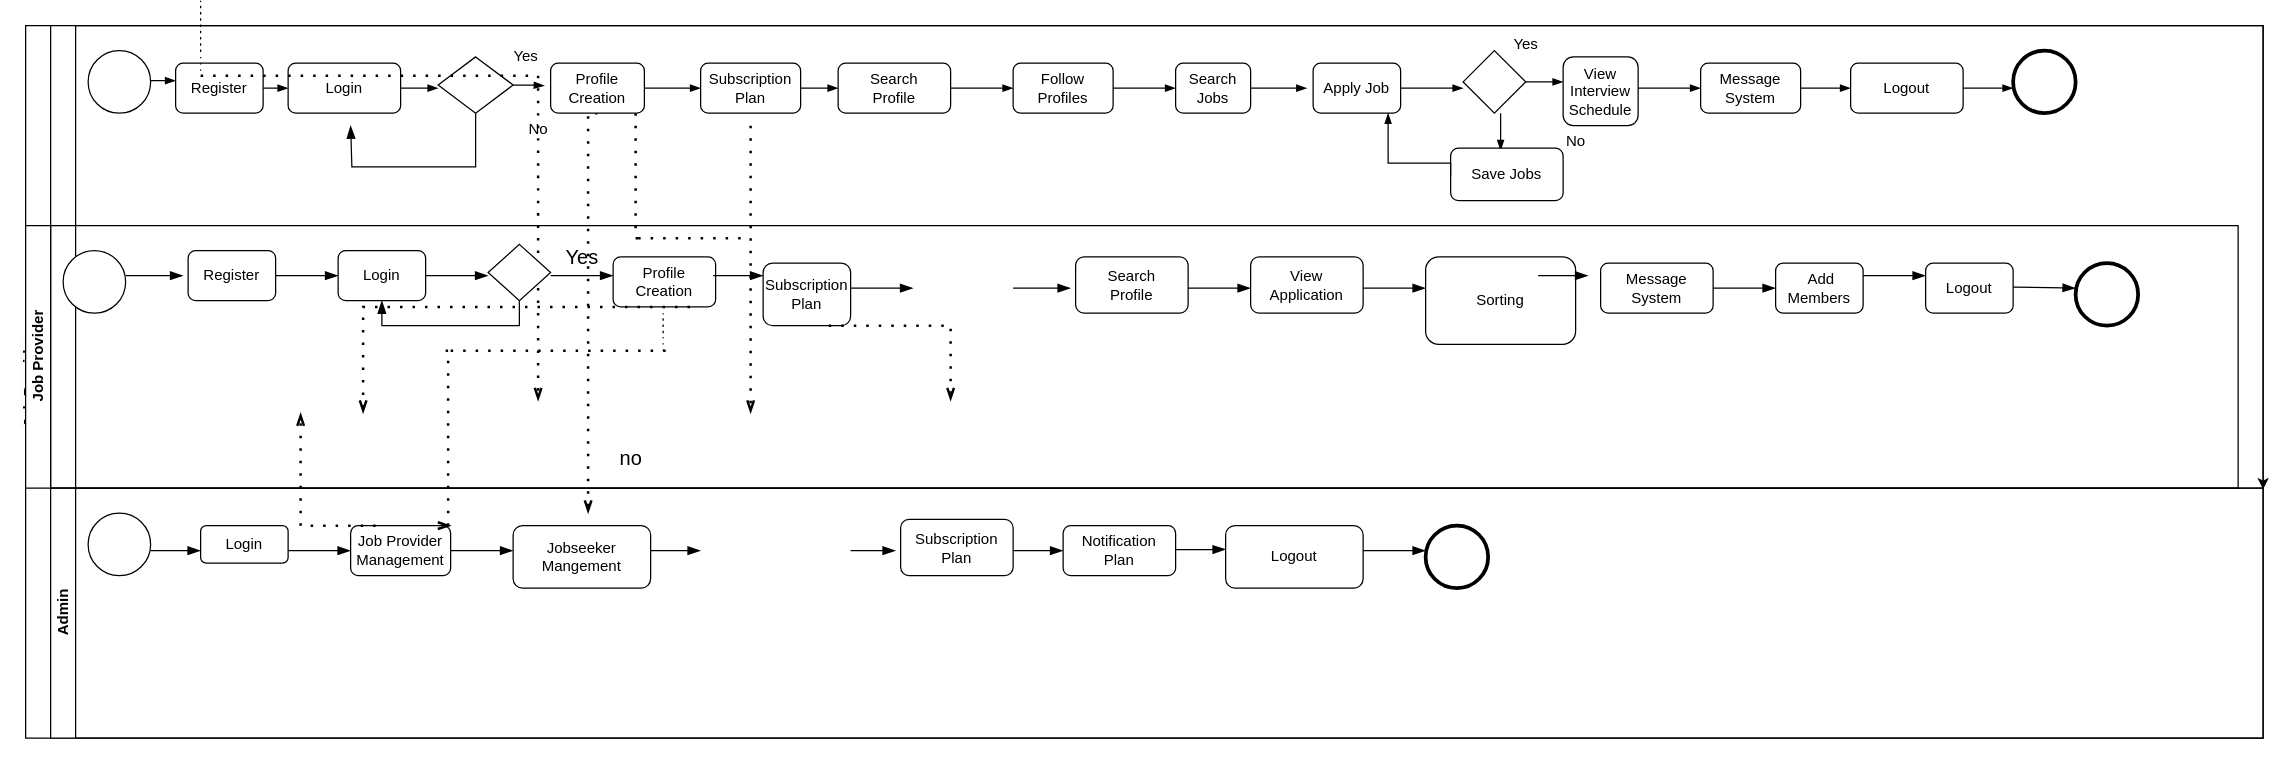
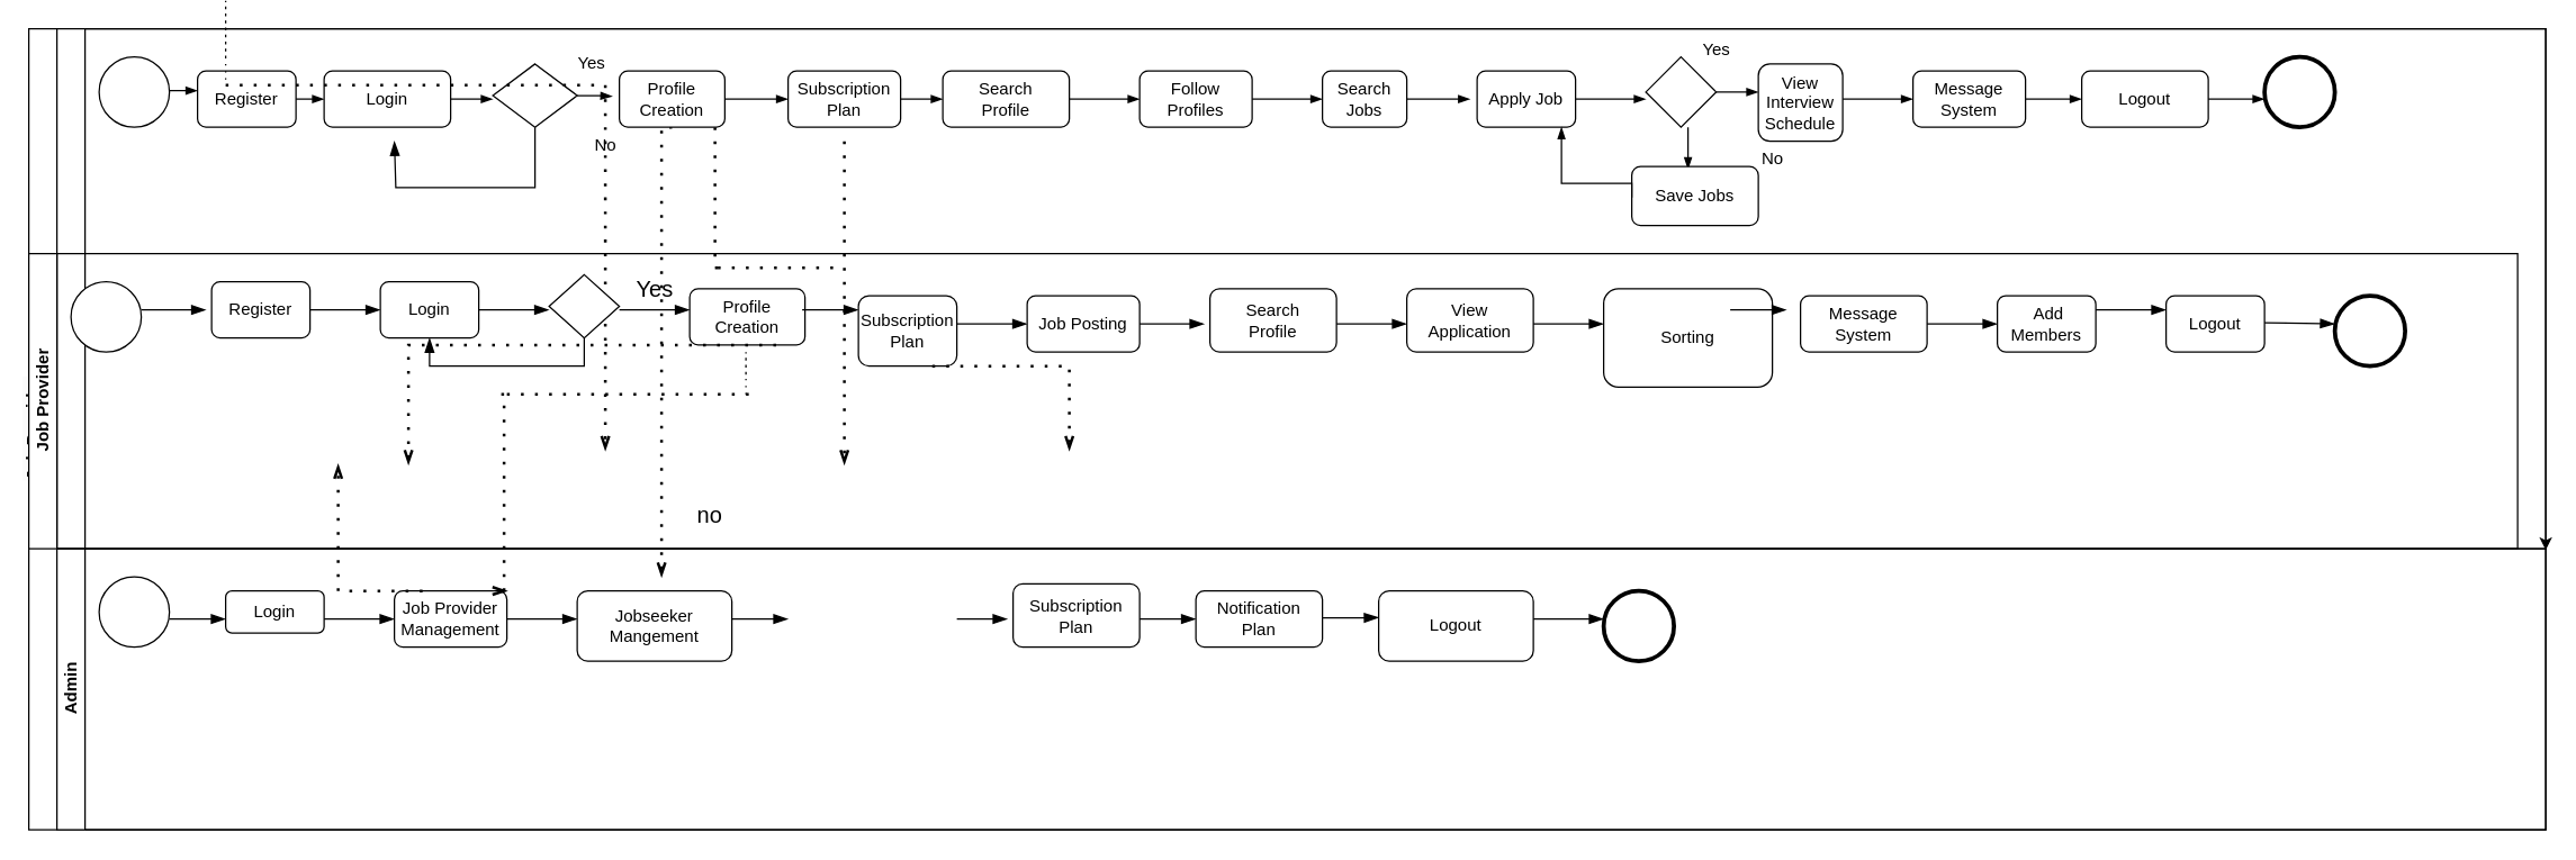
+ <mxCell id="86" value="Job Posting" style="rounded=1;whiteSpace=wrap;html=1;" vertex="1" parent="73"><mxGeometry x="630" y="15" width="80" height="40" as="geometry" /></mxCell>
